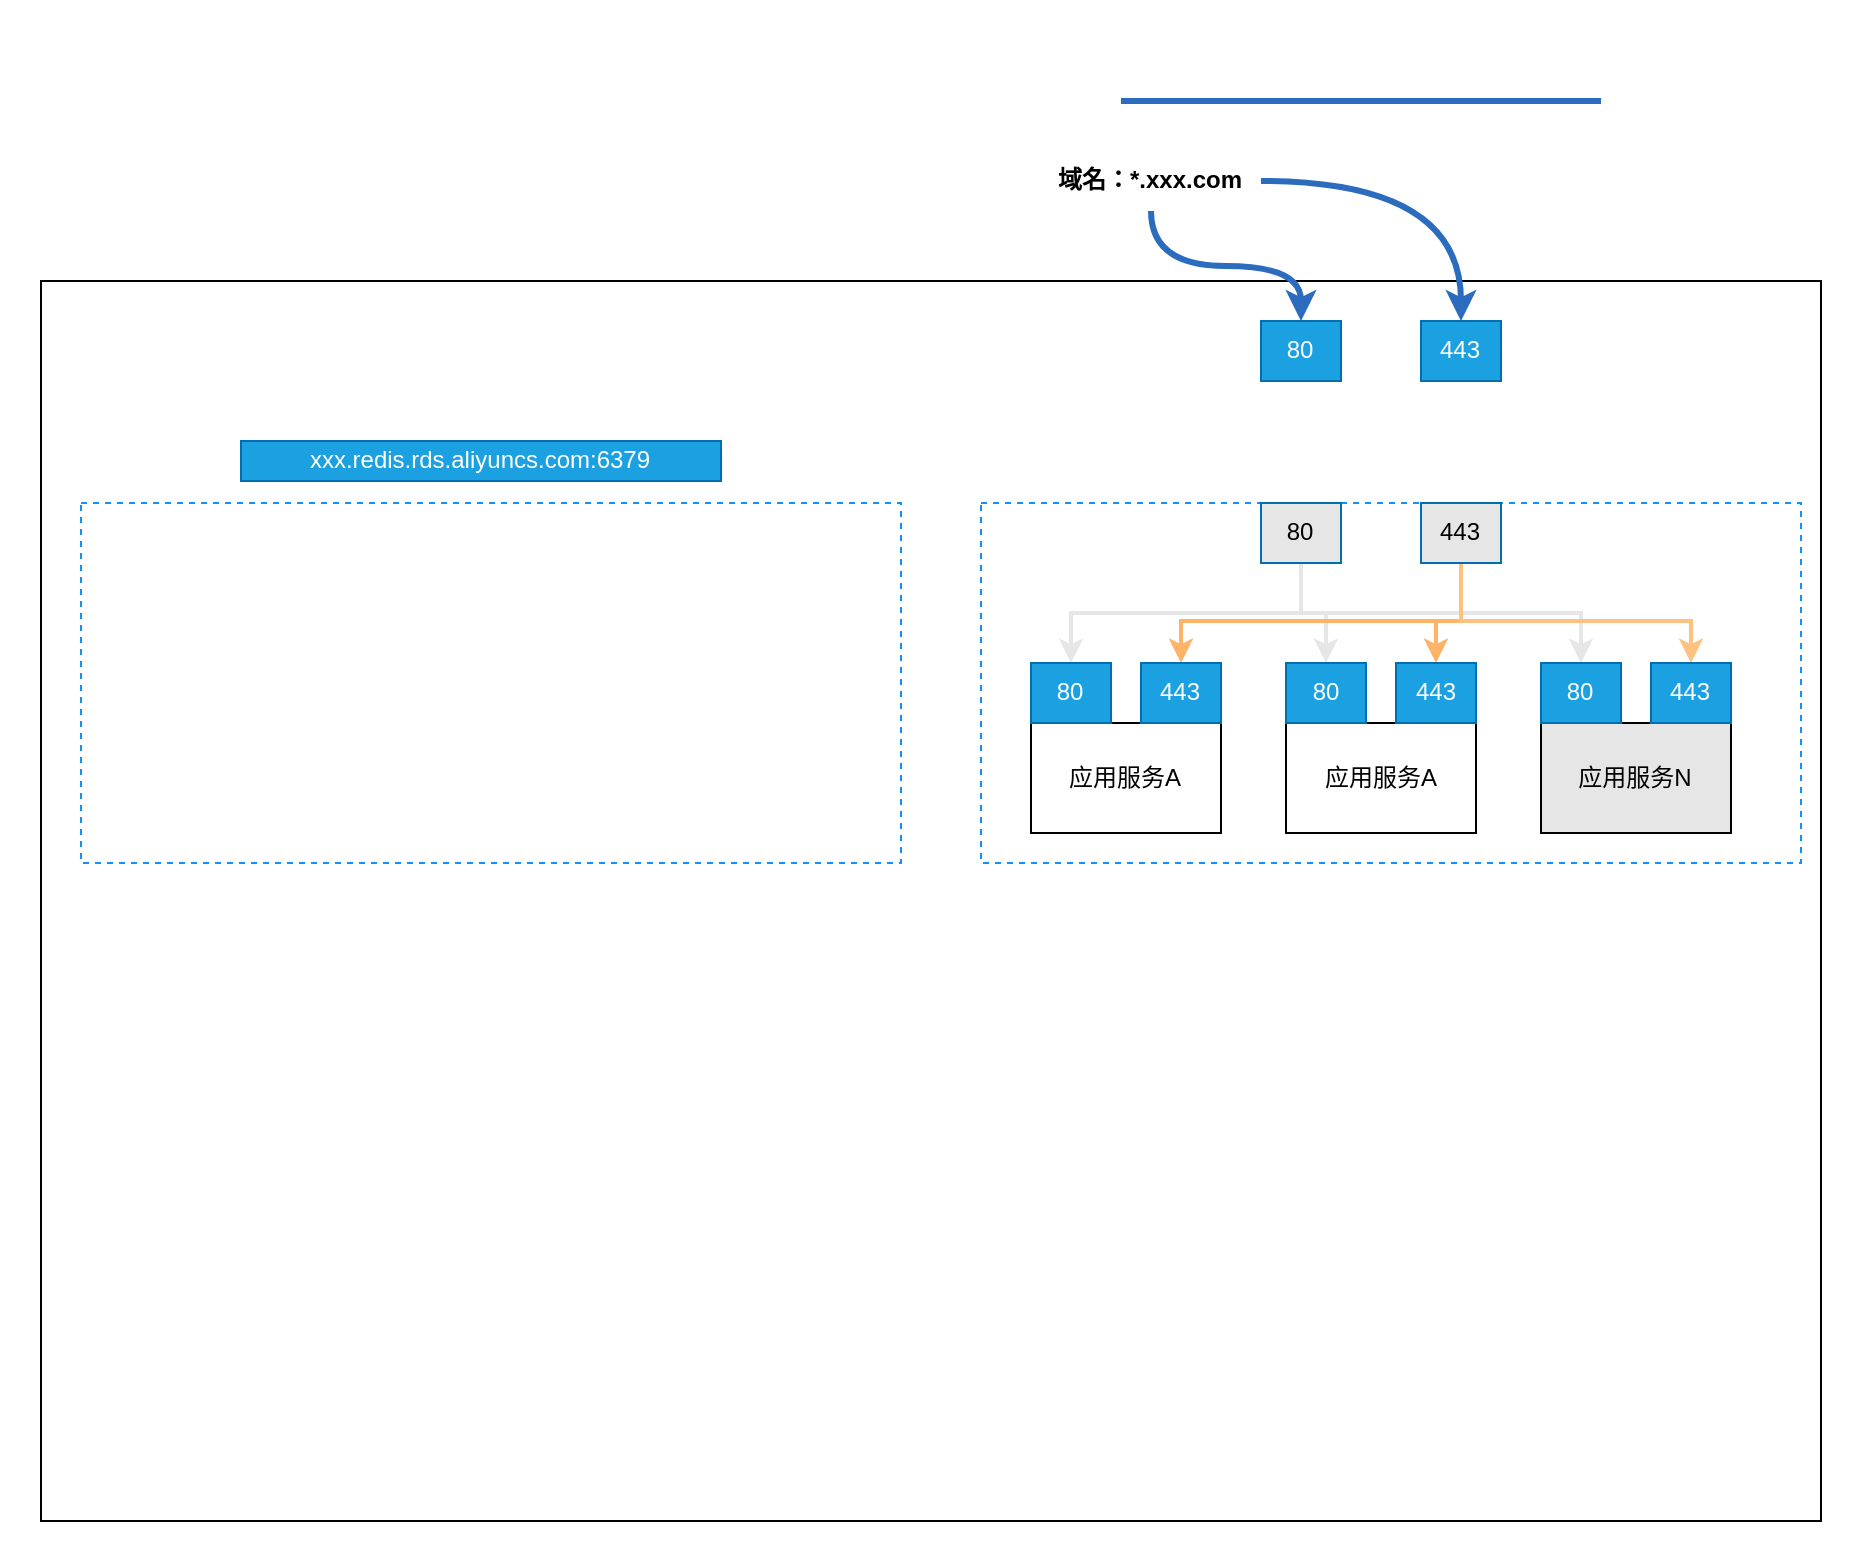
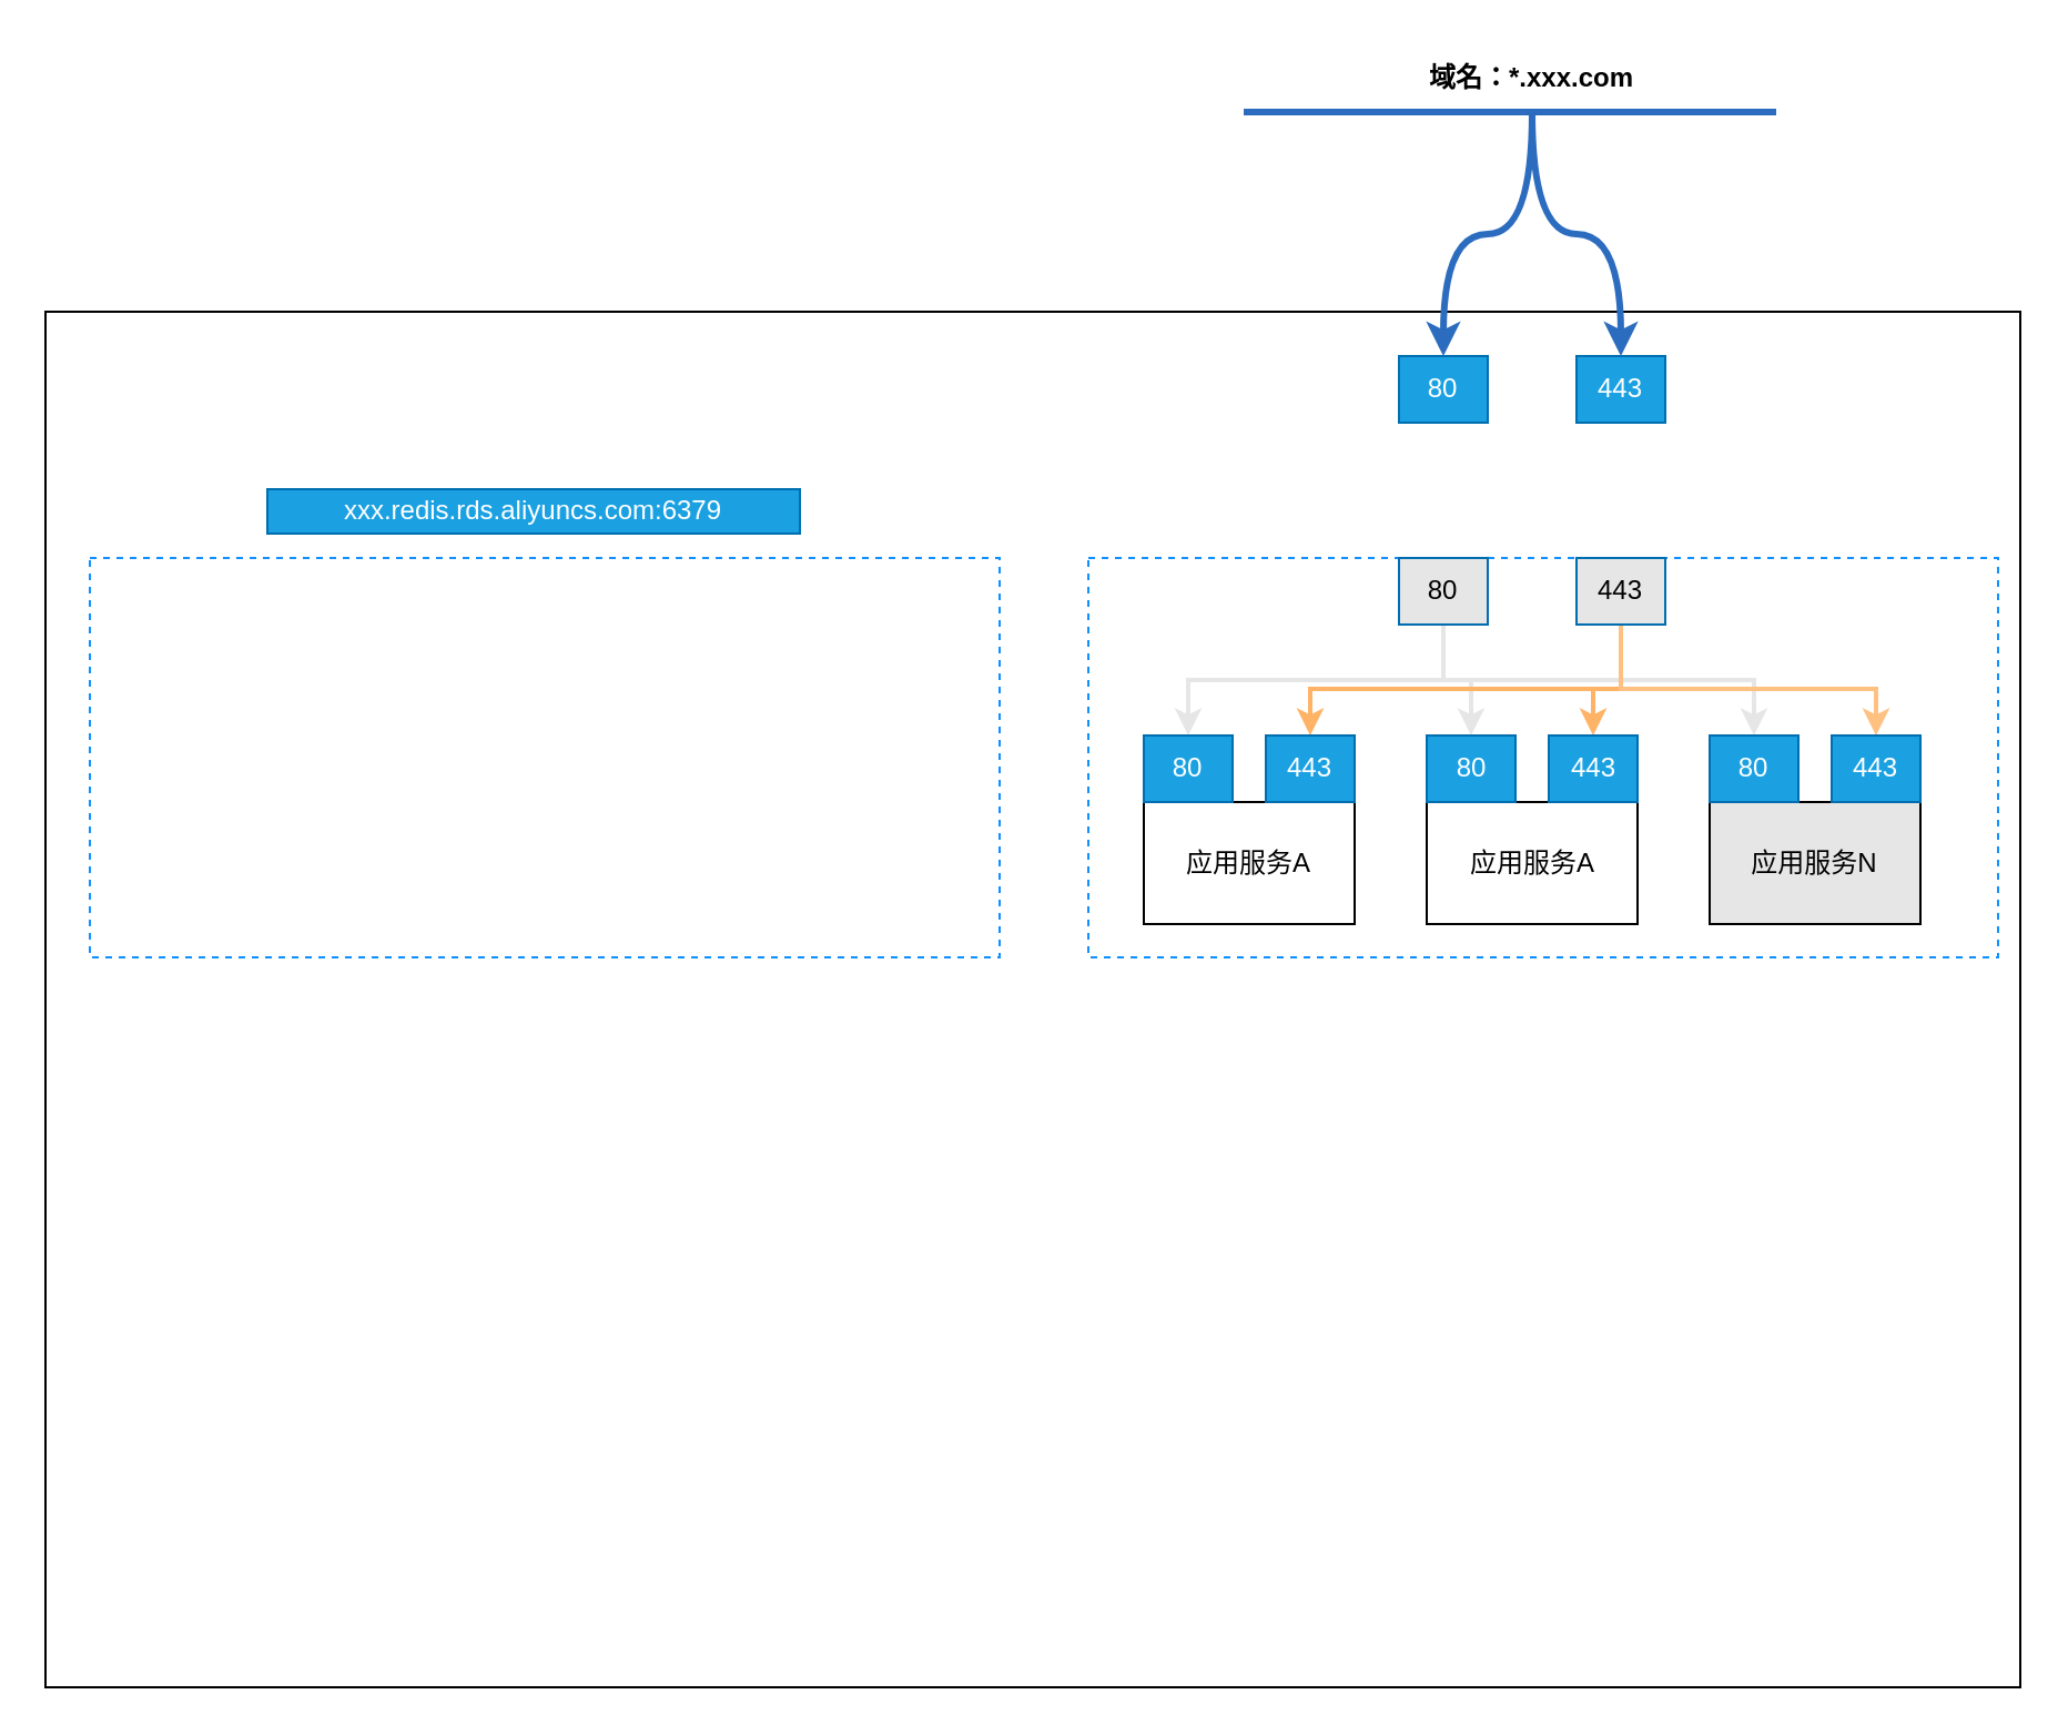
- <mxCell id="3" value="域名：*.xxx.com" style="text;html=1;strokeColor=none;fillColor=none;align=center;verticalAlign=middle;whiteSpace=wrap;rounded=0;fontStyle=1" vertex="1" parent="1"><mxGeometry x="520" y="75" width="110" height="30" as="geometry" /></mxCell>
+ <mxCell id="3" value="域名：*.xxx.com" style="text;html=1;strokeColor=none;fillColor=none;align=center;verticalAlign=middle;whiteSpace=wrap;rounded=0;fontStyle=1" vertex="1" parent="1"><mxGeometry x="635" y="20" width="110" height="30" as="geometry" /></mxCell>
